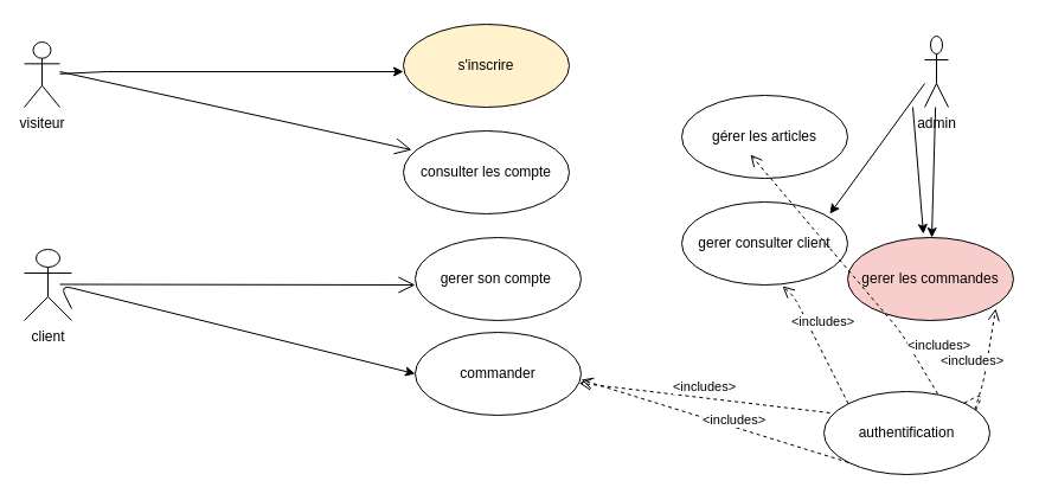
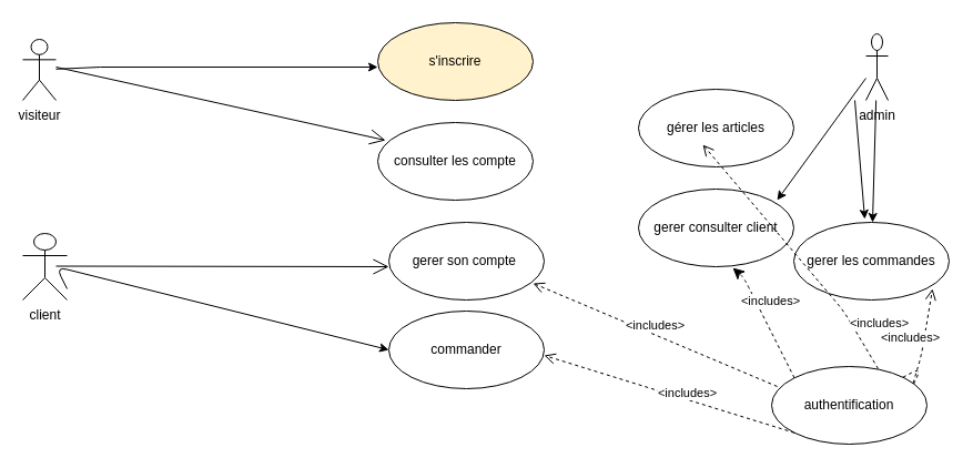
- <mxCell id="13" value="gerer les commandes" style="ellipse;whiteSpace=wrap;html=1;fillColor=#f8cecc;" vertex="1" parent="1"><mxGeometry x="715" y="200" width="140" height="70" as="geometry" /></mxCell>
+ <mxCell id="13" value="gerer les commandes" style="ellipse;whiteSpace=wrap;html=1;" vertex="1" parent="1"><mxGeometry x="715" y="200" width="140" height="70" as="geometry" /></mxCell>
- <mxCell id="22" value="&amp;lt;includes&amp;gt;" style="html=1;verticalAlign=bottom;endArrow=open;dashed=1;endSize=8;entryX=0.607;entryY=1.014;entryDx=0;entryDy=0;entryPerimeter=0;exitX=0;exitY=0;exitDx=0;exitDy=0;" edge="1" parent="1" source="11" target="12"><mxGeometry x="0.098" y="-8" relative="1" as="geometry"><mxPoint x="770" y="330" as="sourcePoint" /><mxPoint x="690" y="330" as="targetPoint" /><Array as="points"><mxPoint x="670" y="250" /></Array><mxPoint as="offset" /></mxGeometry></mxCell>
+ <mxCell id="22" value="&amp;lt;includes&amp;gt;" style="html=1;verticalAlign=bottom;endArrow=classic;dashed=1;endSize=8;entryX=0.607;entryY=1.014;entryDx=0;entryDy=0;entryPerimeter=0;exitX=0;exitY=0;exitDx=0;exitDy=0;" edge="1" parent="1" source="11" target="12"><mxGeometry x="0.098" y="-8" relative="1" as="geometry"><mxPoint x="770" y="330" as="sourcePoint" /><mxPoint x="690" y="330" as="targetPoint" /><Array as="points"><mxPoint x="670" y="250" /></Array><mxPoint as="offset" /></mxGeometry></mxCell>
- <mxCell id="21" value="&amp;lt;includes&amp;gt;" style="html=1;verticalAlign=bottom;endArrow=open;dashed=1;endSize=8;exitX=0.036;exitY=0.257;exitDx=0;exitDy=0;exitPerimeter=0;" edge="1" parent="1" source="11" target="9"><mxGeometry relative="1" as="geometry"><mxPoint x="670" y="300" as="sourcePoint" /><mxPoint x="590" y="300" as="targetPoint" /></mxGeometry></mxCell>
+ <mxCell id="21" value="&amp;lt;includes&amp;gt;" style="html=1;verticalAlign=bottom;endArrow=open;dashed=1;endSize=8;exitX=0.036;exitY=0.257;exitDx=0;exitDy=0;exitPerimeter=0;entryX=0.929;entryY=0.786;entryDx=0;entryDy=0;entryPerimeter=0;" edge="1" parent="1" source="11" target="8"><mxGeometry relative="1" as="geometry"><mxPoint x="670" y="300" as="sourcePoint" /><mxPoint x="590" y="300" as="targetPoint" /></mxGeometry></mxCell>
